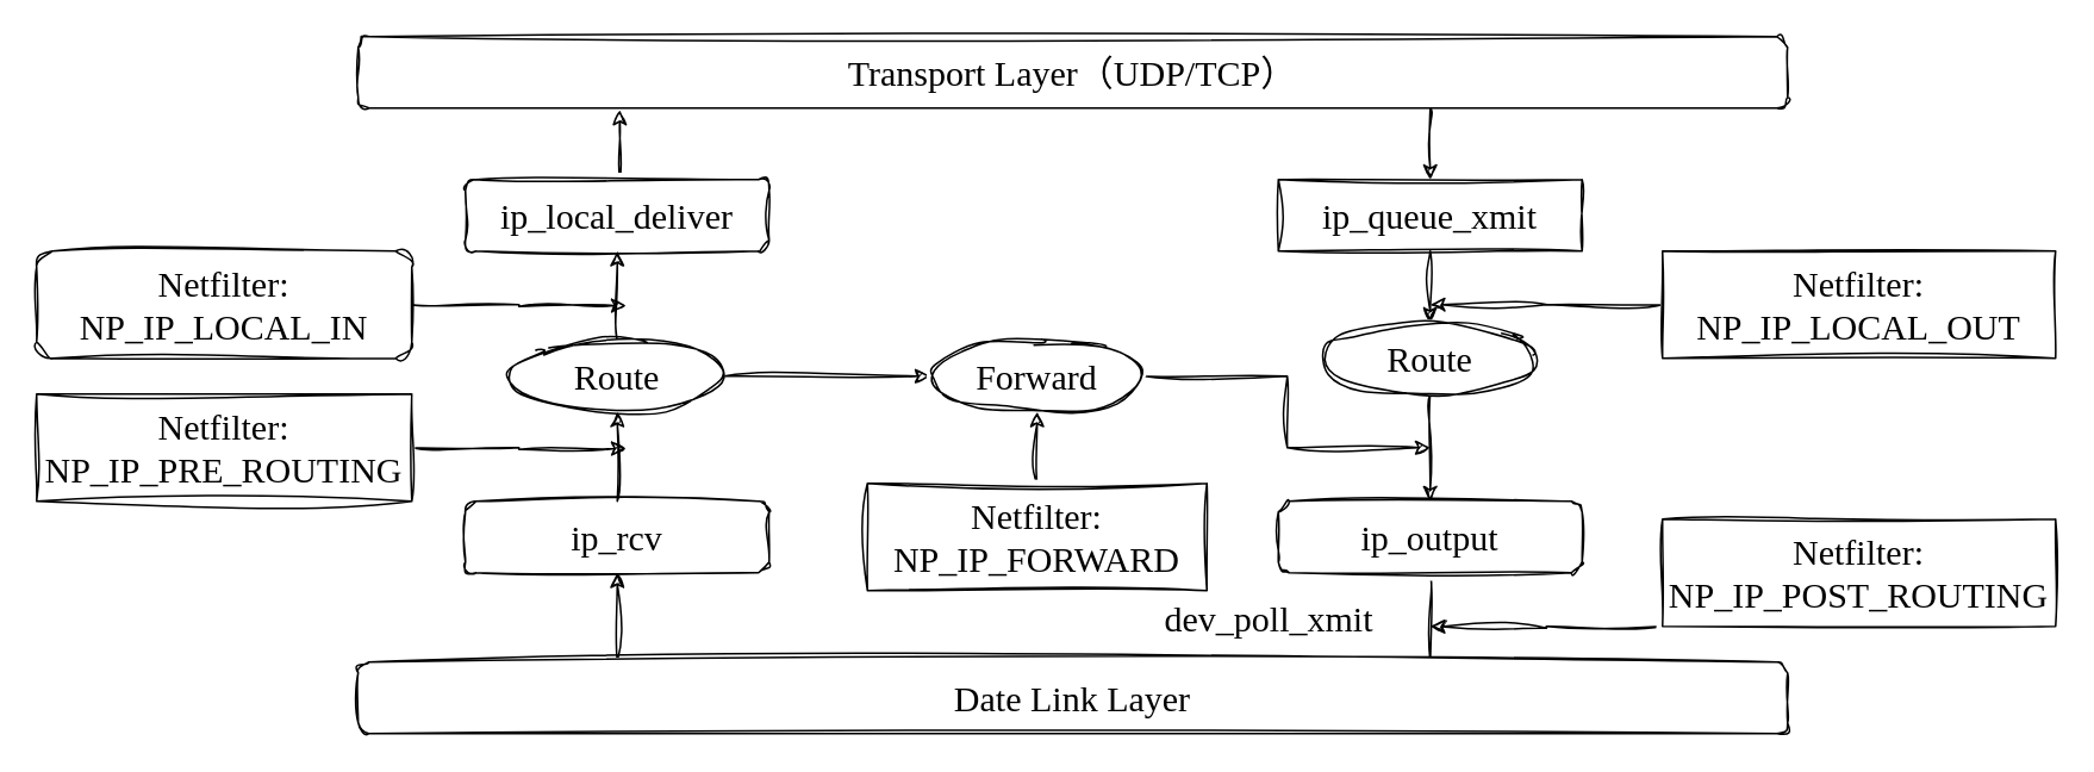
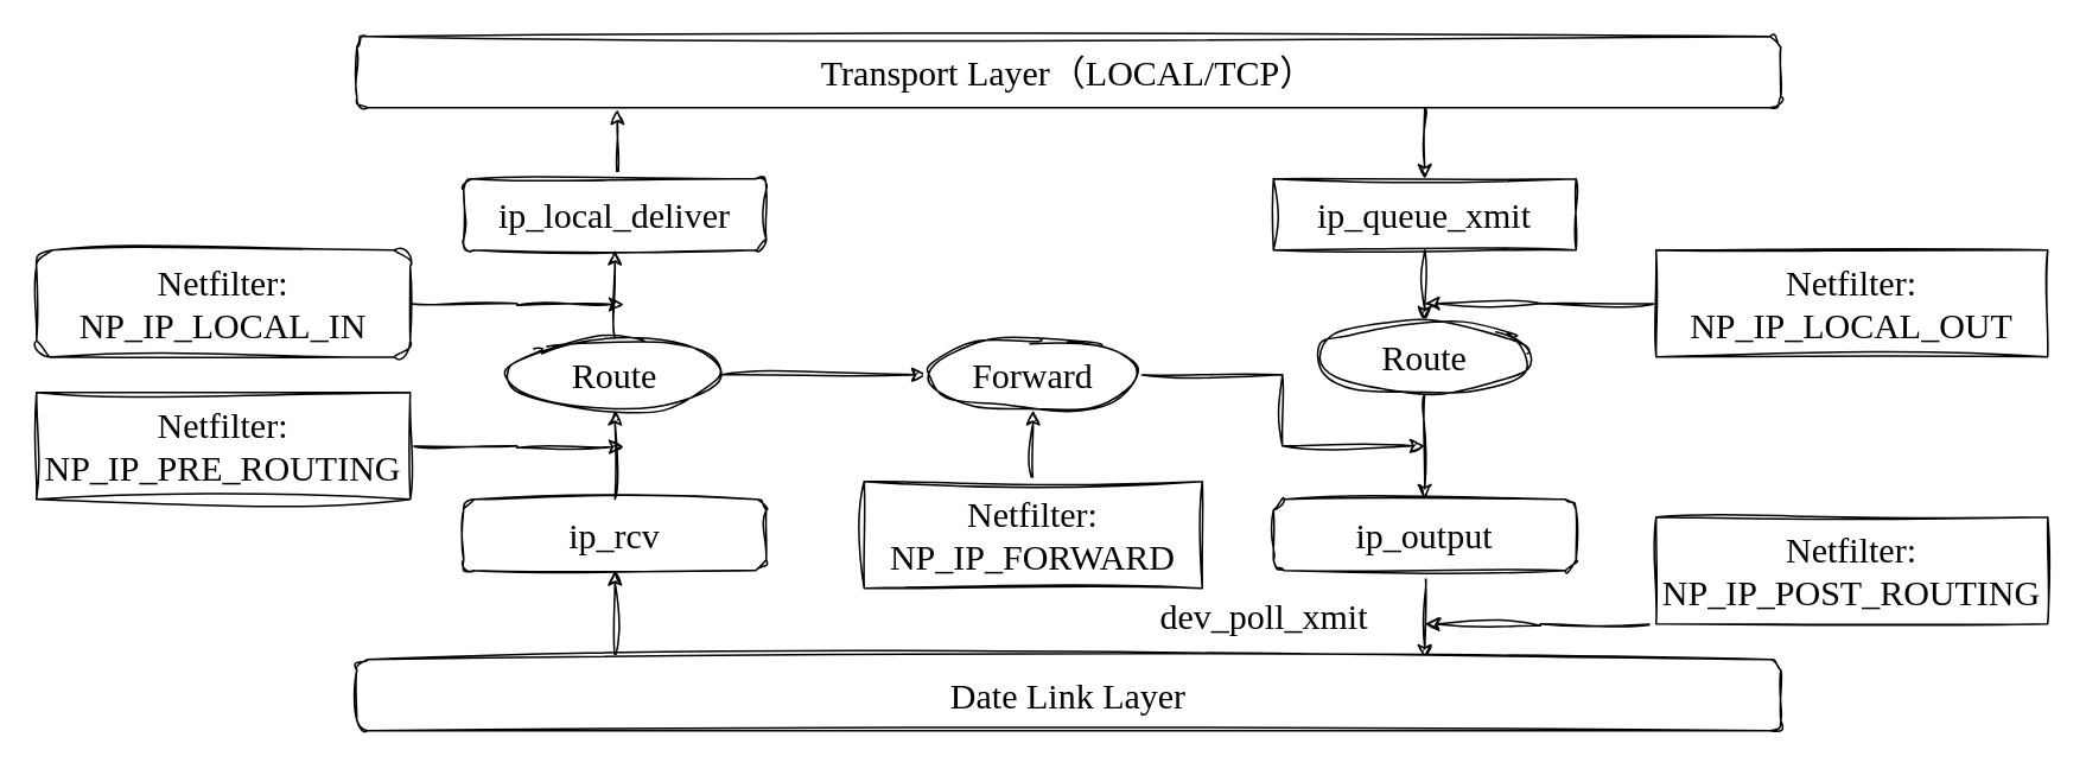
- <mxCell id="3" value="Transport Layer（UDP/TCP）" style="rounded=1;whiteSpace=wrap;html=1;sketch=1;hachureGap=4;jiggle=2;curveFitting=1;fontFamily=Architects Daughter;fontSource=https%3A%2F%2Ffonts.googleapis.com%2Fcss%3Ffamily%3DArchitects%2BDaughter;fontSize=20;" vertex="1" parent="1"><mxGeometry x="200" y="20" width="800" height="40" as="geometry" /></mxCell>
+ <mxCell id="3" value="Transport Layer（LOCAL/TCP）" style="rounded=1;whiteSpace=wrap;html=1;sketch=1;hachureGap=4;jiggle=2;curveFitting=1;fontFamily=Architects Daughter;fontSource=https%3A%2F%2Ffonts.googleapis.com%2Fcss%3Ffamily%3DArchitects%2BDaughter;fontSize=20;" vertex="1" parent="1"><mxGeometry x="200" y="20" width="800" height="40" as="geometry" /></mxCell>
- <mxCell id="13" style="edgeStyle=orthogonalEdgeStyle;rounded=0;sketch=1;hachureGap=4;jiggle=2;curveFitting=1;orthogonalLoop=1;jettySize=auto;html=1;exitX=0.5;exitY=1;exitDx=0;exitDy=0;entryX=0.75;entryY=0;entryDx=0;entryDy=0;fontFamily=Architects Daughter;fontSource=https%3A%2F%2Ffonts.googleapis.com%2Fcss%3Ffamily%3DArchitects%2BDaughter;fontSize=16;endArrow=none;" edge="1" parent="1" source="14" target="18"><mxGeometry relative="1" as="geometry" /></mxCell>
+ <mxCell id="13" style="edgeStyle=orthogonalEdgeStyle;rounded=0;sketch=1;hachureGap=4;jiggle=2;curveFitting=1;orthogonalLoop=1;jettySize=auto;html=1;exitX=0.5;exitY=1;exitDx=0;exitDy=0;entryX=0.75;entryY=0;entryDx=0;entryDy=0;fontFamily=Architects Daughter;fontSource=https%3A%2F%2Ffonts.googleapis.com%2Fcss%3Ffamily%3DArchitects%2BDaughter;fontSize=16;" edge="1" parent="1" source="14" target="18"><mxGeometry relative="1" as="geometry" /></mxCell>
